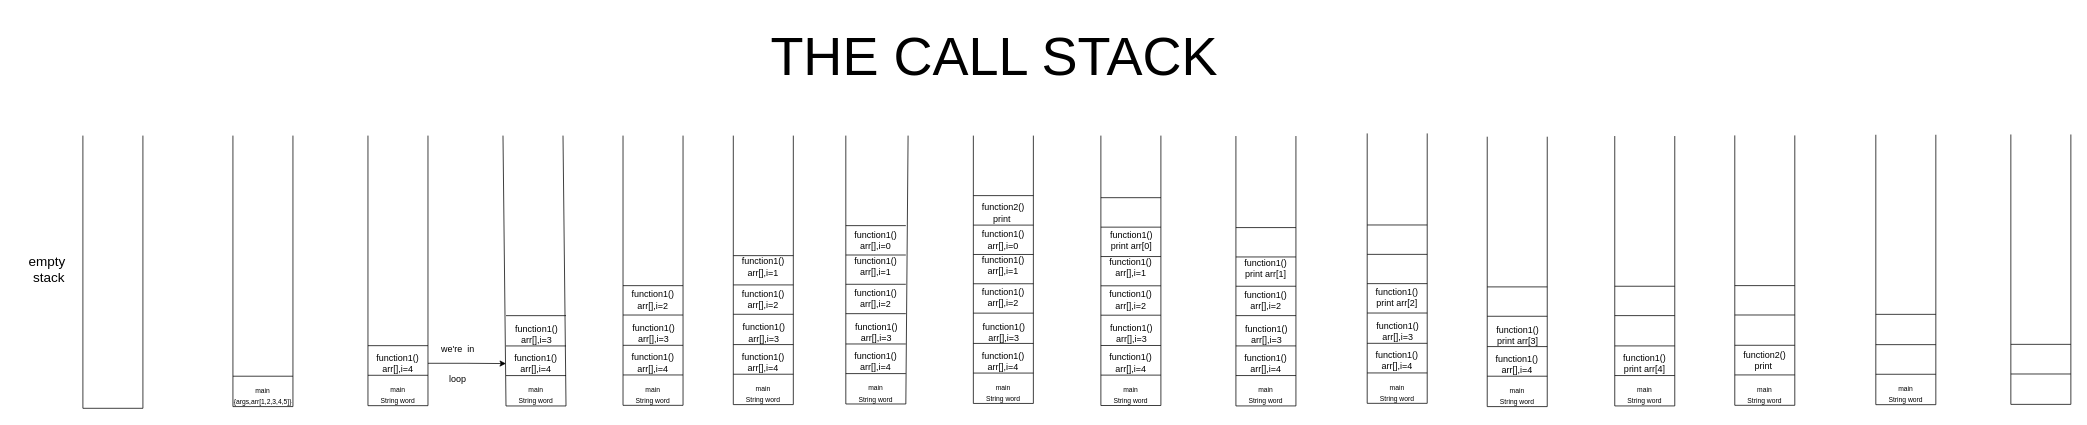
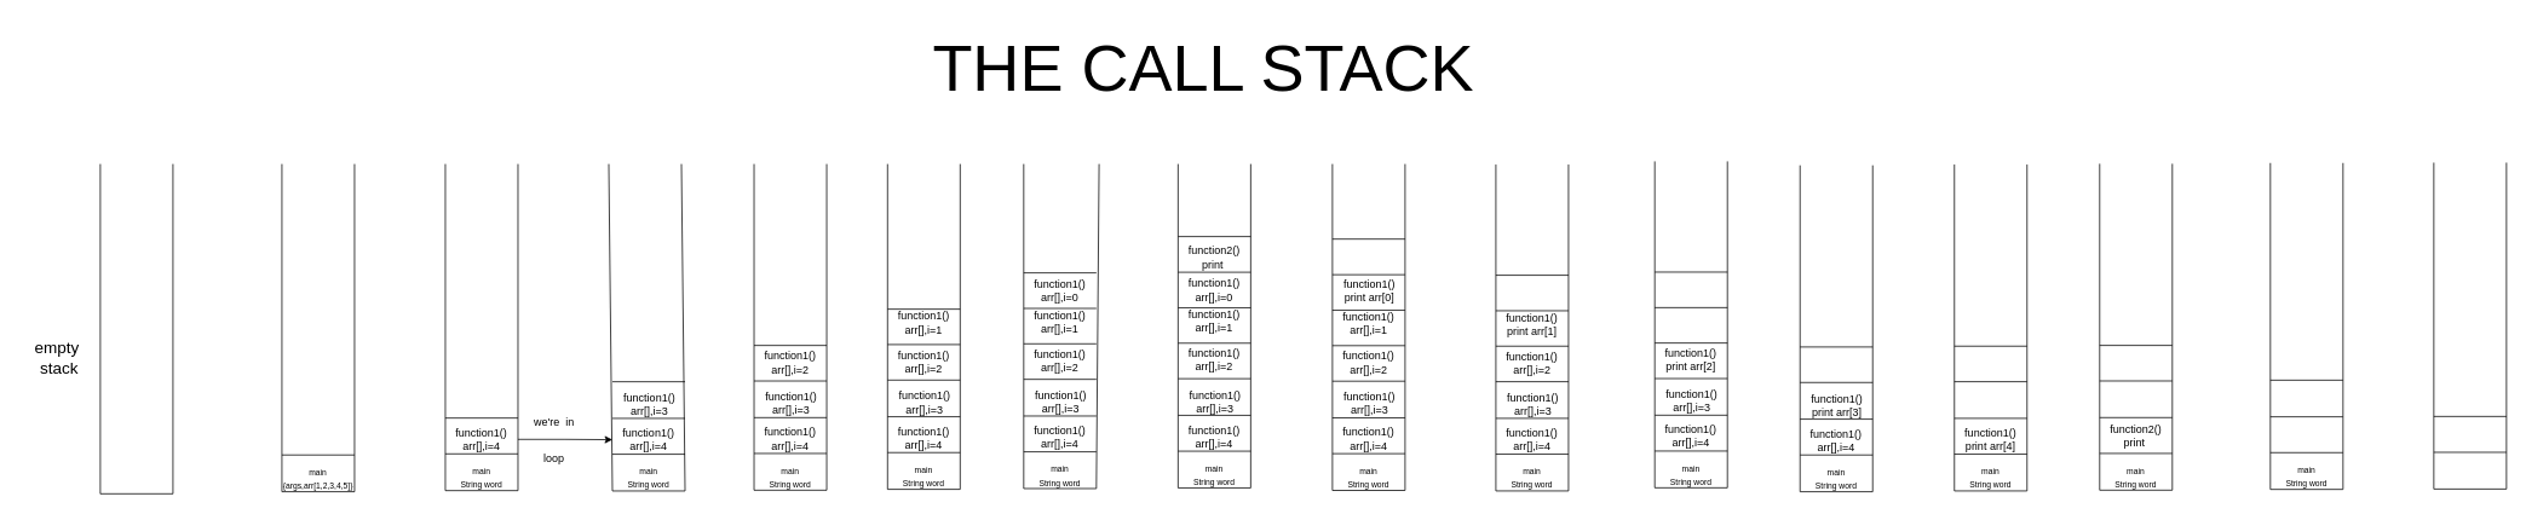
- <mxCell id="5" value="&lt;font style=&quot;font-size: 18px;&quot;&gt;empty&amp;nbsp; stack&lt;/font&gt;" style="text;html=1;strokeColor=none;fillColor=none;align=center;verticalAlign=middle;whiteSpace=wrap;rounded=0;" parent="1" vertex="1"><mxGeometry x="20" y="319" width="90" height="80" as="geometry" /></mxCell>
+ <mxCell id="5" value="&lt;font style=&quot;font-size: 18px;&quot;&gt;empty&amp;nbsp; stack&lt;/font&gt;" style="text;html=1;strokeColor=none;fillColor=none;align=center;verticalAlign=middle;whiteSpace=wrap;rounded=0;" parent="1" vertex="1"><mxGeometry x="20" y="354" width="90" height="80" as="geometry" /></mxCell>
